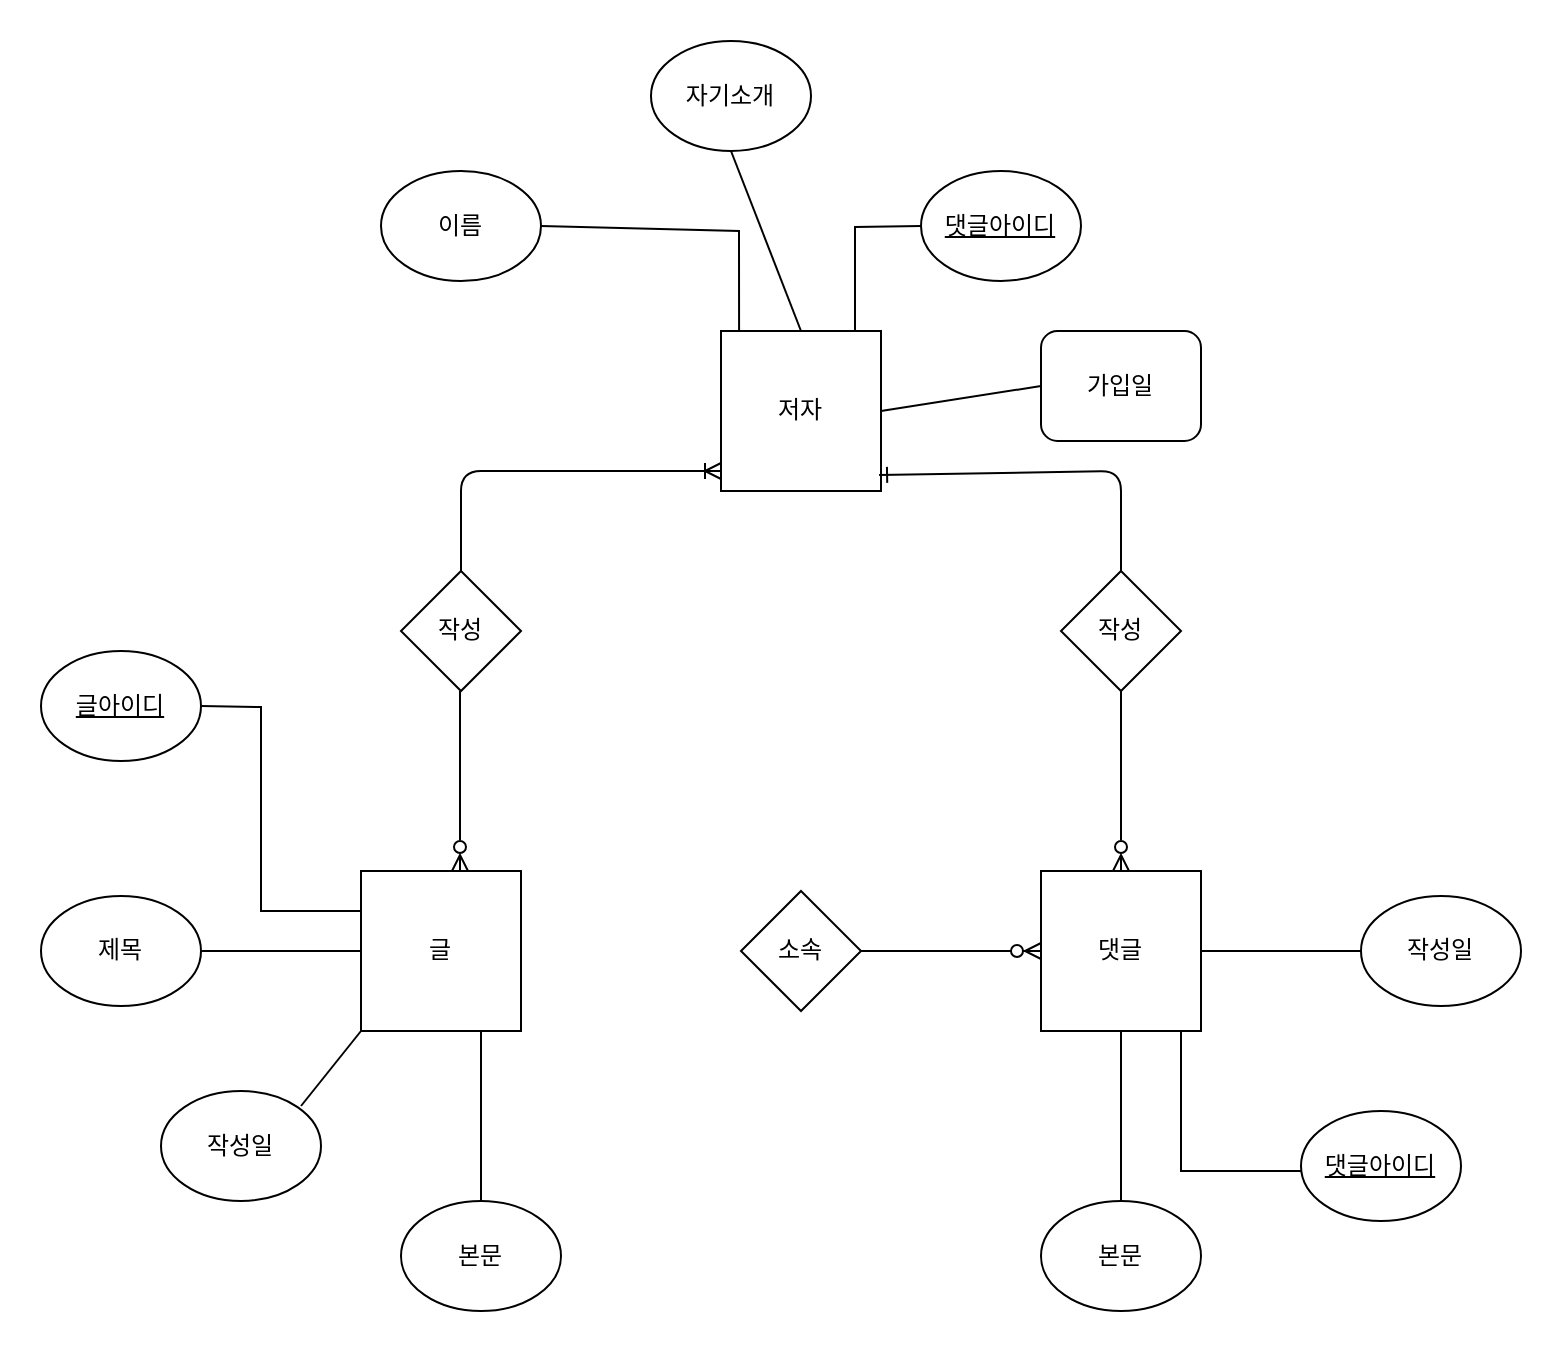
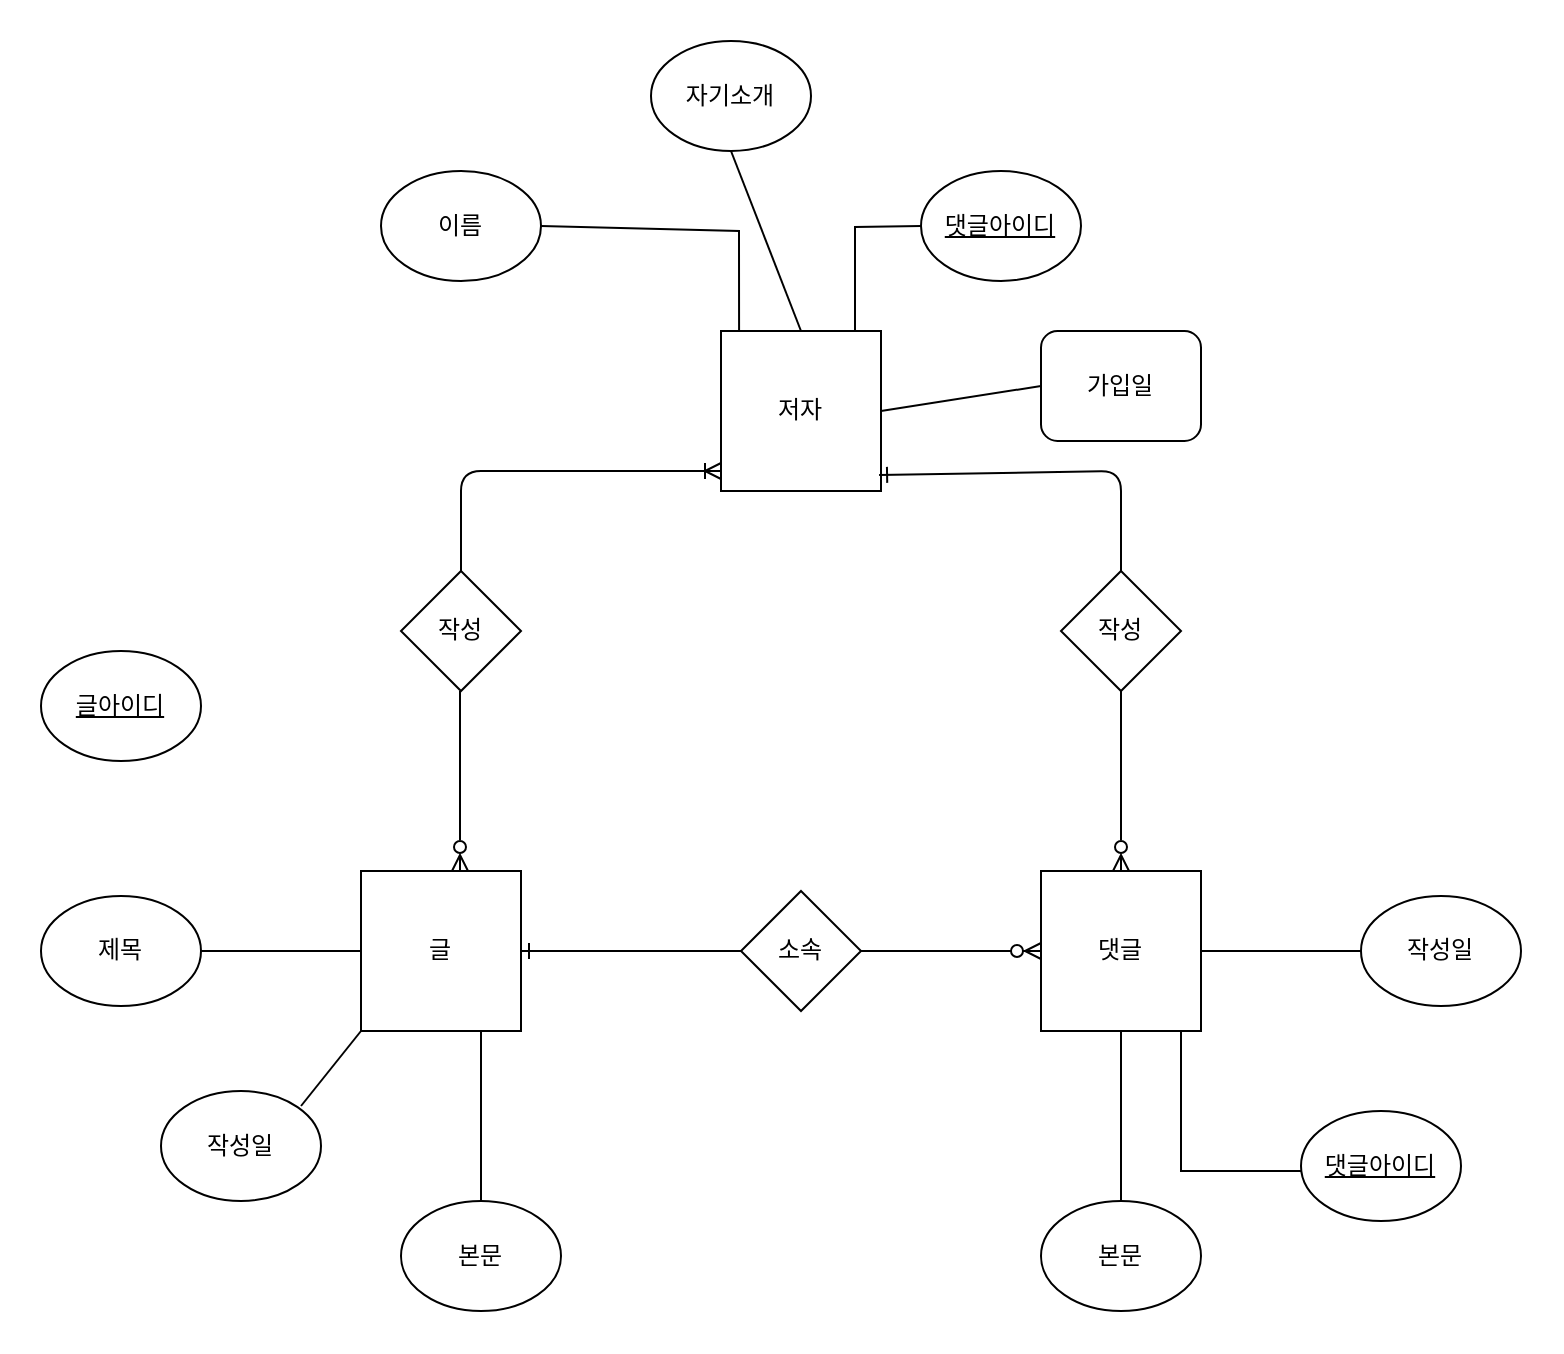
- <mxCell id="22" value="" style="endArrow=none;html=1;rounded=0;entryX=0;entryY=0.25;entryDx=0;entryDy=0;exitX=1;exitY=0.5;exitDx=0;exitDy=0;" edge="1" parent="1" source="21" target="4"><mxGeometry width="50" height="50" relative="1" as="geometry"><mxPoint x="95" y="365" as="sourcePoint" /><mxPoint x="170" y="455" as="targetPoint" /><Array as="points"><mxPoint x="130" y="353" /><mxPoint x="130" y="455" /></Array></mxGeometry></mxCell>
+ <mxCell id="31" value="" style="edgeStyle=entityRelationEdgeStyle;fontSize=12;html=1;endArrow=none;elbow=vertical;exitX=1;exitY=0.5;exitDx=0;exitDy=0;startArrow=ERone;startFill=0;endFill=0;" edge="1" parent="1" source="4" target="28"><mxGeometry width="100" height="100" relative="1" as="geometry"><mxPoint x="280" y="455" as="sourcePoint" /><mxPoint x="430" y="615" as="targetPoint" /></mxGeometry></mxCell>
